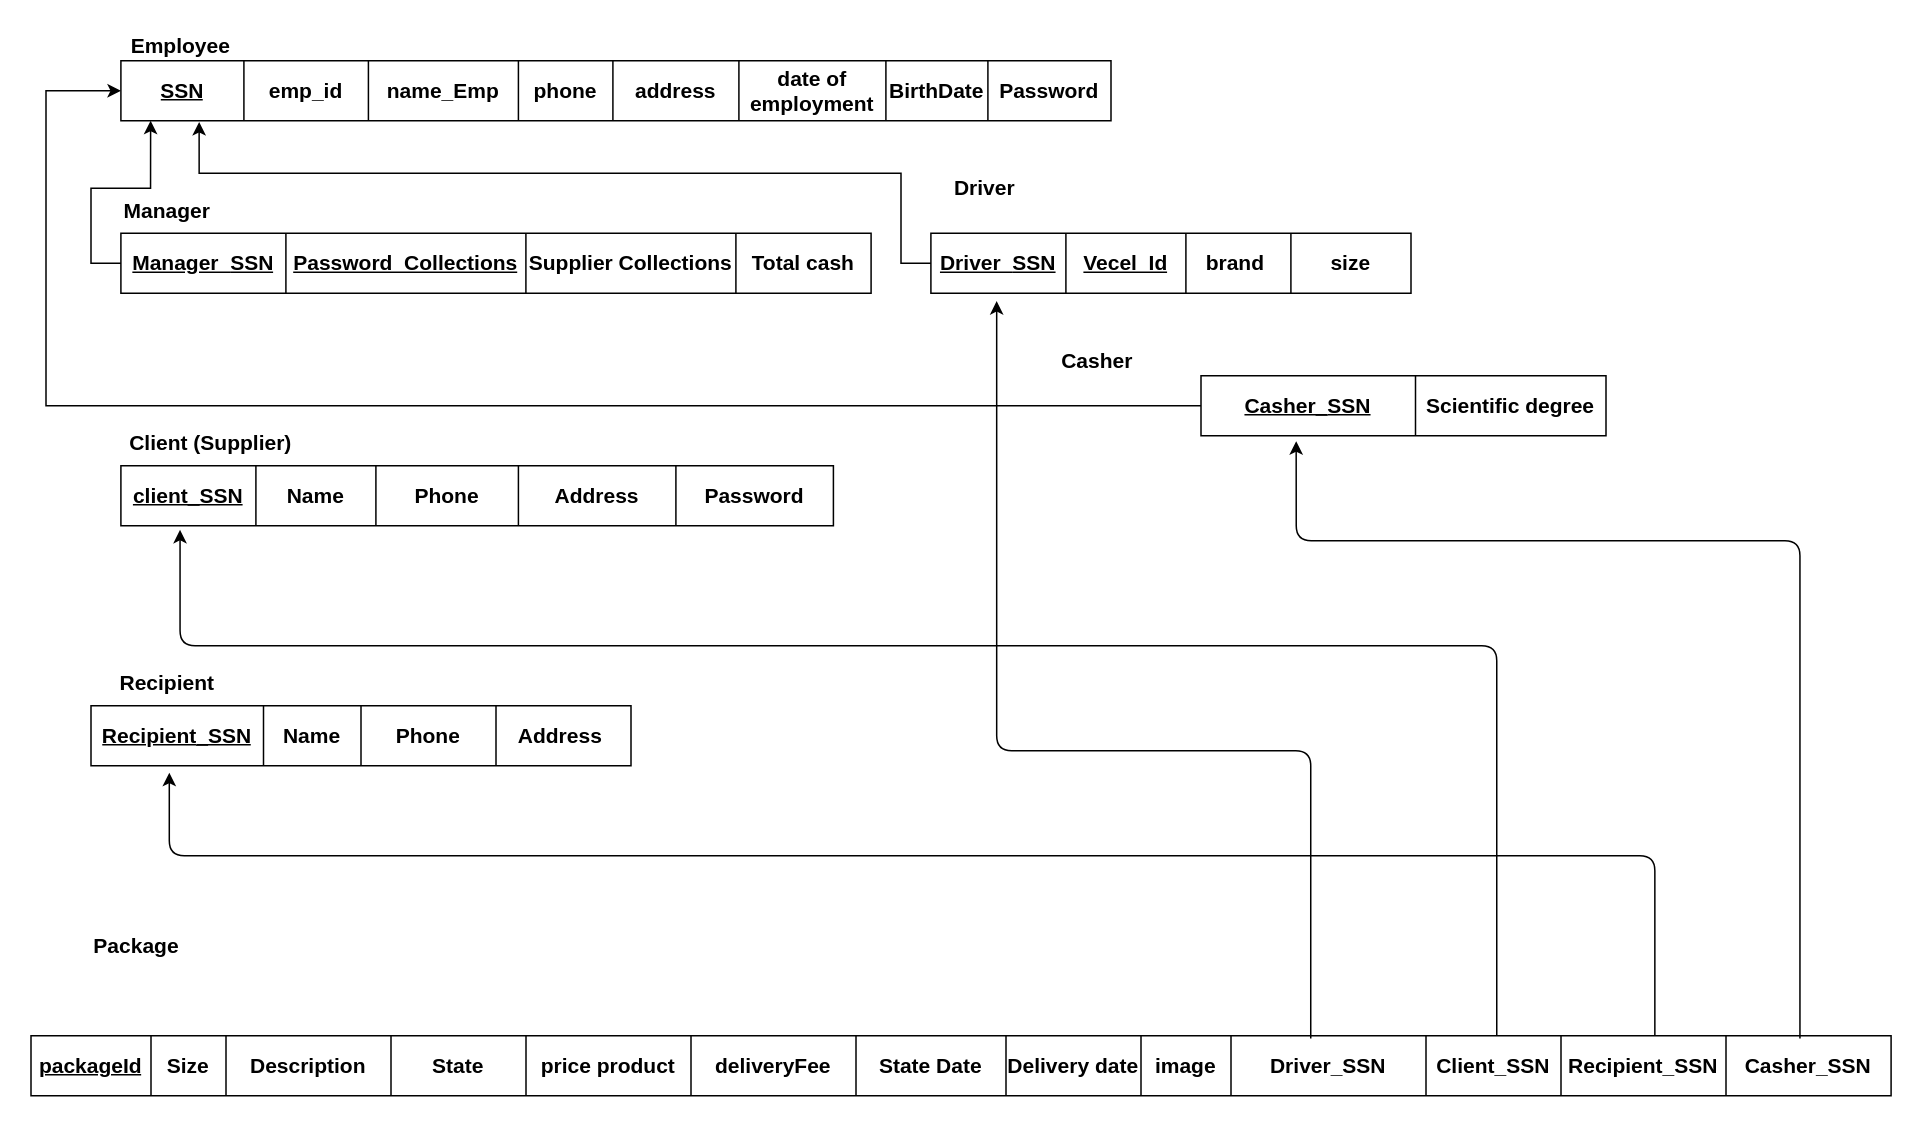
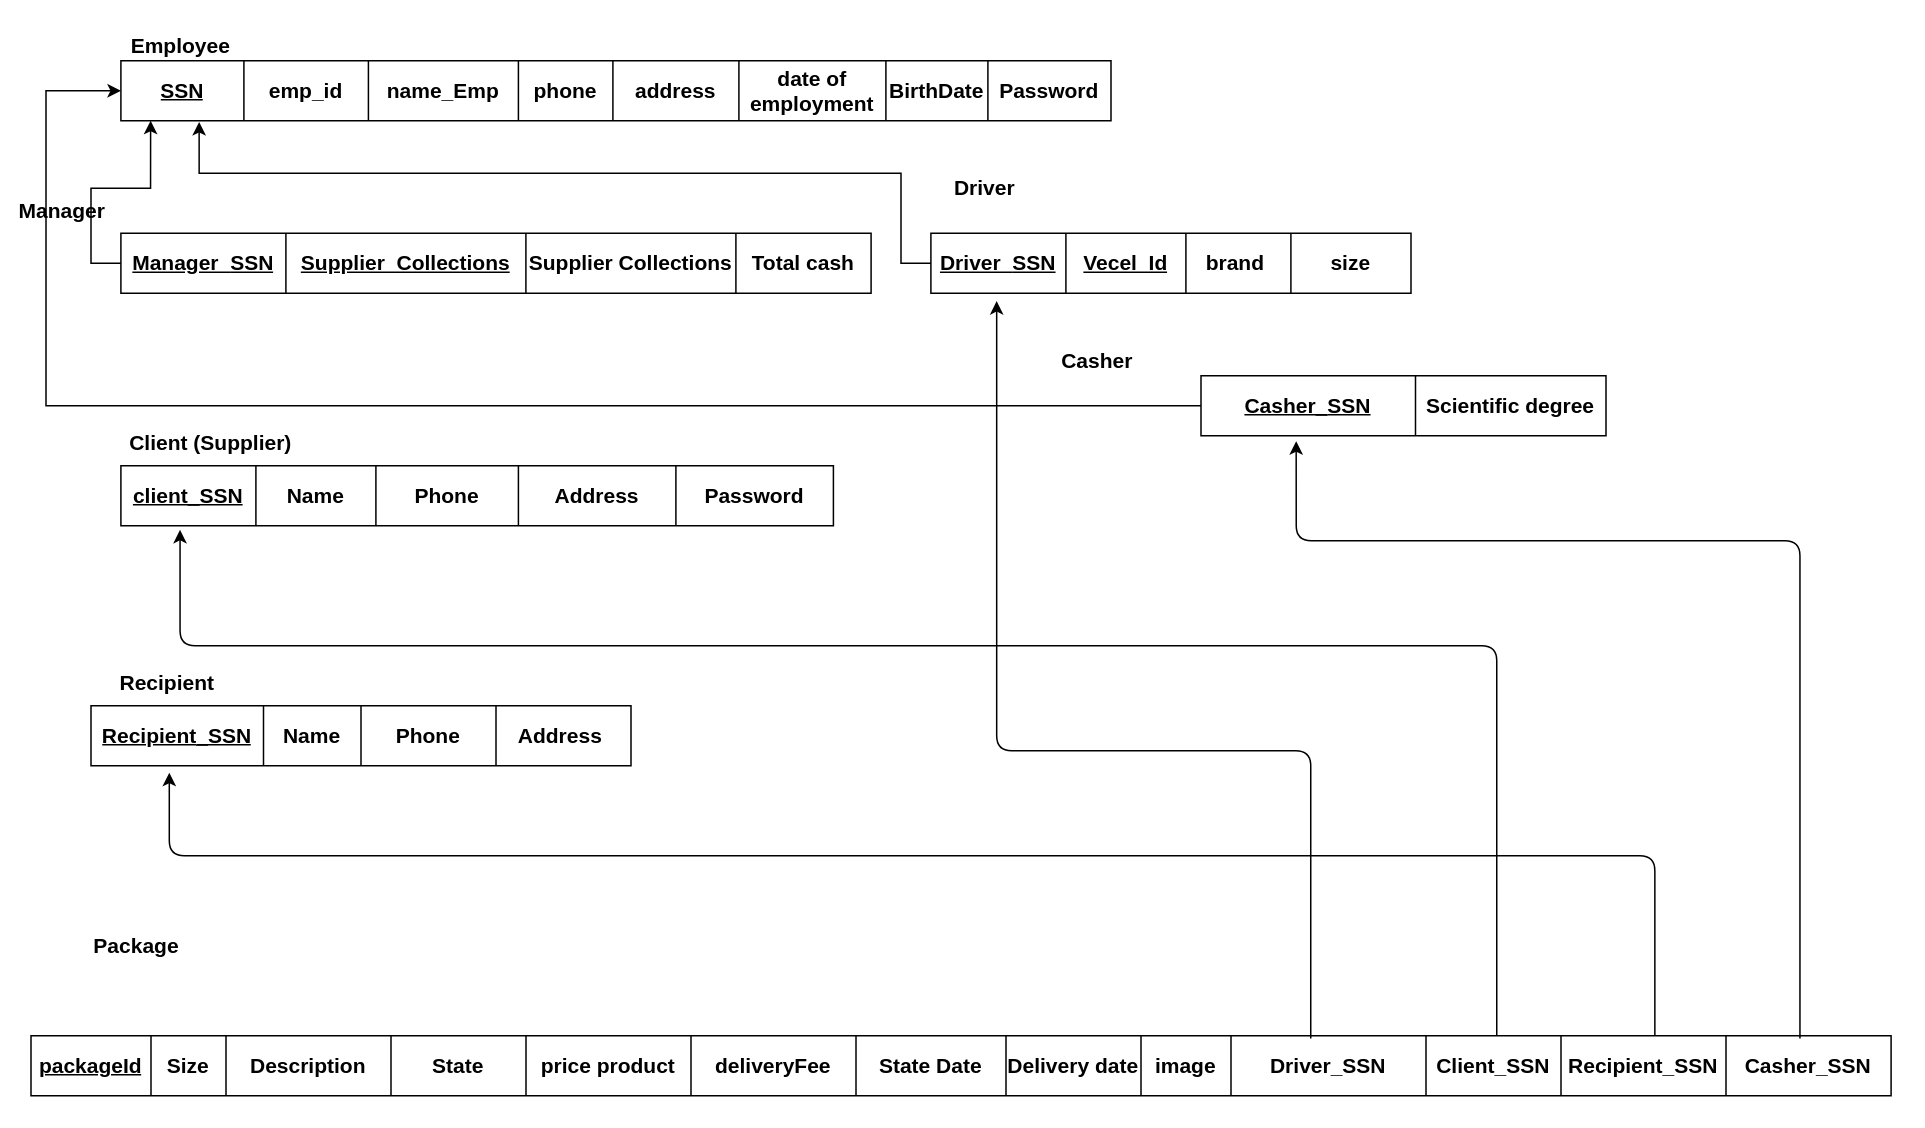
- <mxCell id="50" value="&lt;span style=&quot;font-size: 14px&quot;&gt;Manager&lt;br&gt;&lt;/span&gt;" style="text;html=1;strokeColor=none;fillColor=none;align=center;verticalAlign=middle;whiteSpace=wrap;rounded=0;fontSize=14;fontStyle=1" parent="1" vertex="1"><mxGeometry x="79.94" y="125" width="62" height="30" as="geometry" /></mxCell>
+ <mxCell id="50" value="&lt;span style=&quot;font-size: 14px&quot;&gt;Manager&lt;br&gt;&lt;/span&gt;" style="text;html=1;strokeColor=none;fillColor=none;align=center;verticalAlign=middle;whiteSpace=wrap;rounded=0;fontSize=14;fontStyle=1" parent="1" vertex="1"><mxGeometry x="9.94" y="125" width="62" height="30" as="geometry" /></mxCell>
- <mxCell id="47" value="&lt;span style=&quot;font-size: 14px;&quot;&gt;Password_Collections&lt;/span&gt;" style="shape=partialRectangle;html=1;whiteSpace=wrap;connectable=0;fillColor=none;top=0;left=0;bottom=0;right=0;overflow=hidden;fontSize=14;fontStyle=5" parent="45" vertex="1"><mxGeometry x="110" width="160" height="40" as="geometry" /></mxCell>
+ <mxCell id="47" value="&lt;span style=&quot;font-size: 14px;&quot;&gt;Supplier_Collections&lt;/span&gt;" style="shape=partialRectangle;html=1;whiteSpace=wrap;connectable=0;fillColor=none;top=0;left=0;bottom=0;right=0;overflow=hidden;fontSize=14;fontStyle=5" parent="45" vertex="1"><mxGeometry x="110" width="160" height="40" as="geometry" /></mxCell>
